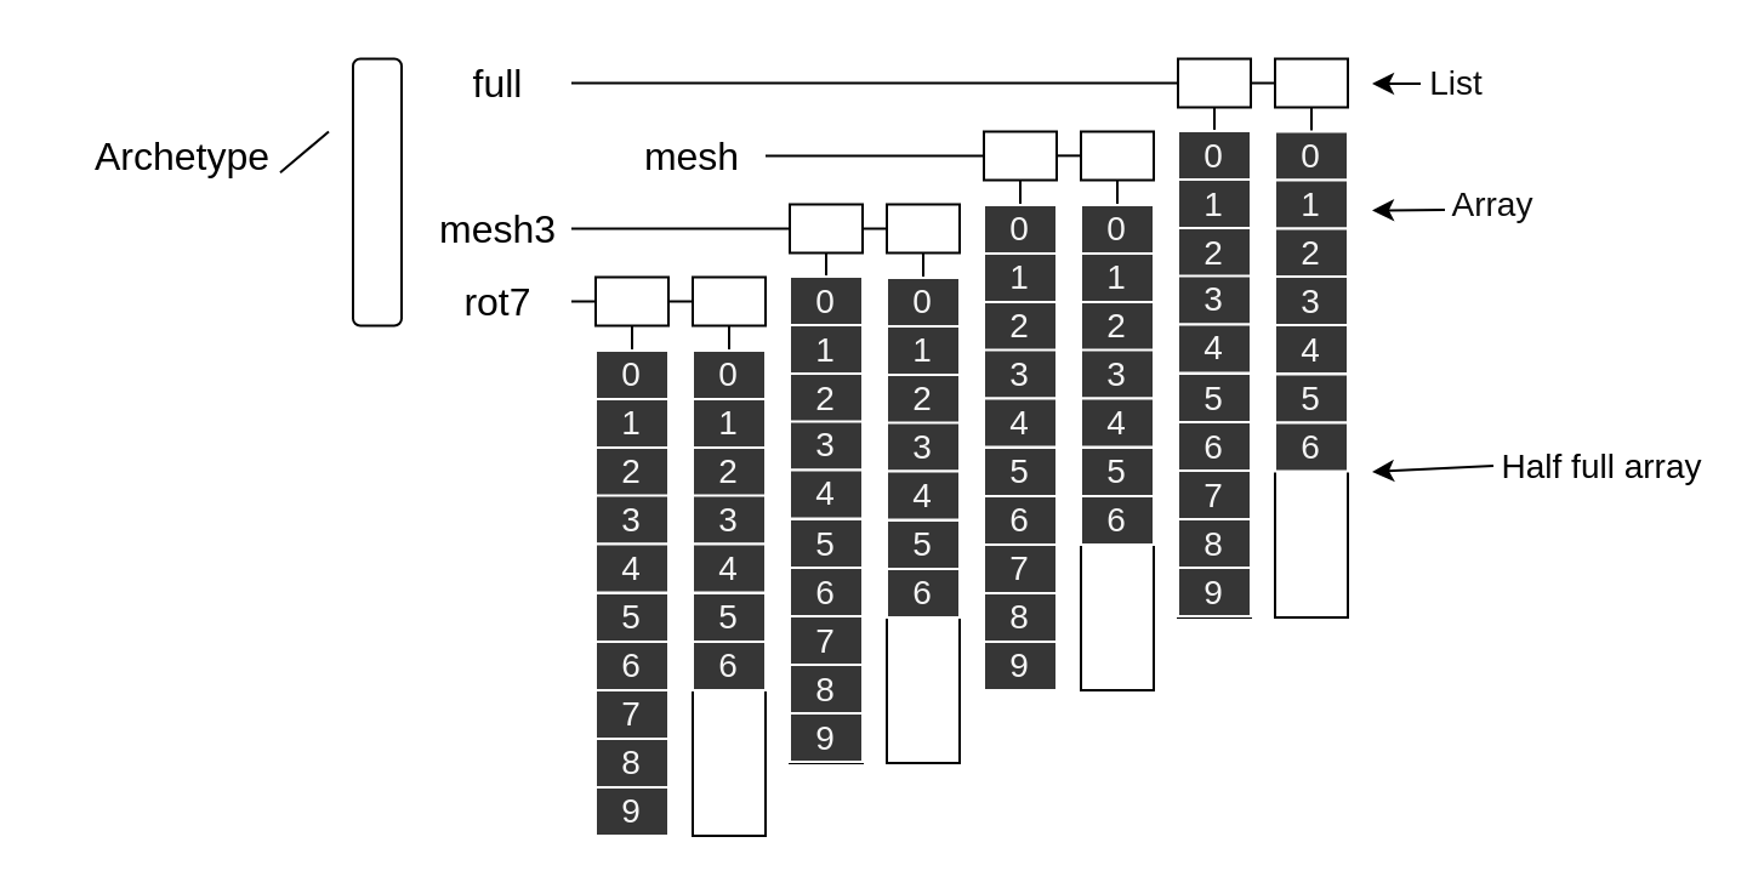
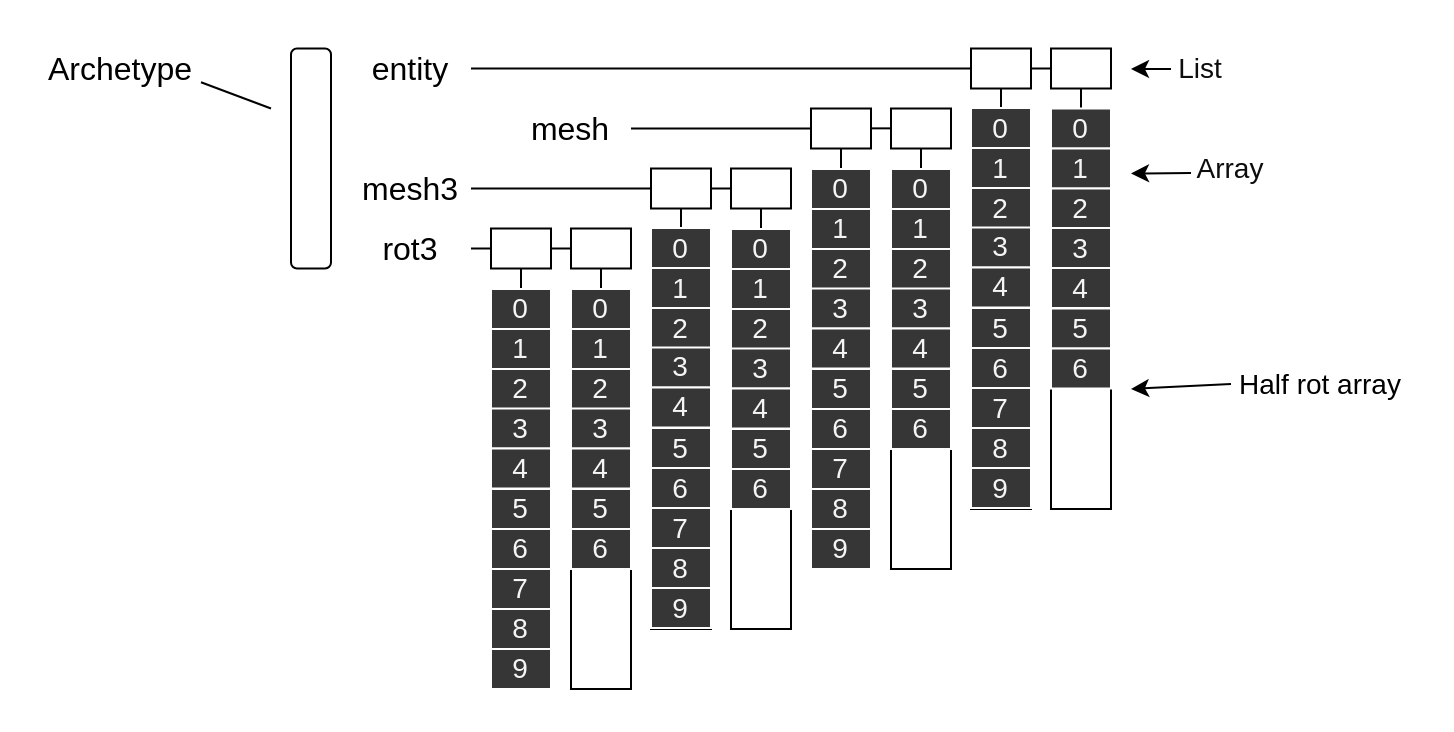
- <mxCell id="4" value="full" style="text;html=1;strokeColor=none;fillColor=none;align=center;verticalAlign=middle;whiteSpace=wrap;rounded=0;fontSize=16;" vertex="1" parent="1"><mxGeometry x="175" y="23.75" width="60" height="20" as="geometry" /></mxCell>
+ <mxCell id="4" value="entity" style="text;html=1;strokeColor=none;fillColor=none;align=center;verticalAlign=middle;whiteSpace=wrap;rounded=0;fontSize=16;" vertex="1" parent="1"><mxGeometry x="175" y="23.75" width="60" height="20" as="geometry" /></mxCell>
- <mxCell id="3" value="Archetype" style="text;html=1;strokeColor=none;fillColor=none;align=center;verticalAlign=middle;whiteSpace=wrap;rounded=0;fontSize=16;" vertex="1" parent="1"><mxGeometry x="35" y="50" width="80" height="27.5" as="geometry" /></mxCell>
+ <mxCell id="3" value="Archetype" style="text;html=1;strokeColor=none;fillColor=none;align=center;verticalAlign=middle;whiteSpace=wrap;rounded=0;fontSize=16;" vertex="1" parent="1"><mxGeometry x="20" y="20" width="80" height="27.5" as="geometry" /></mxCell>
- <mxCell id="8" value="rot7" style="text;html=1;strokeColor=none;fillColor=none;align=center;verticalAlign=middle;whiteSpace=wrap;rounded=0;fontSize=16;" vertex="1" parent="1"><mxGeometry x="175" y="113.75" width="60" height="20" as="geometry" /></mxCell>
+ <mxCell id="8" value="rot3" style="text;html=1;strokeColor=none;fillColor=none;align=center;verticalAlign=middle;whiteSpace=wrap;rounded=0;fontSize=16;" vertex="1" parent="1"><mxGeometry x="175" y="113.75" width="60" height="20" as="geometry" /></mxCell>
- <mxCell id="41" value="Half full array" style="text;html=1;strokeColor=none;fillColor=none;align=center;verticalAlign=middle;whiteSpace=wrap;rounded=0;fontSize=14;" vertex="1" parent="1"><mxGeometry x="615" y="179" width="90" height="25" as="geometry" /></mxCell>
+ <mxCell id="41" value="Half rot array" style="text;html=1;strokeColor=none;fillColor=none;align=center;verticalAlign=middle;whiteSpace=wrap;rounded=0;fontSize=14;" vertex="1" parent="1"><mxGeometry x="615" y="179" width="90" height="25" as="geometry" /></mxCell>
